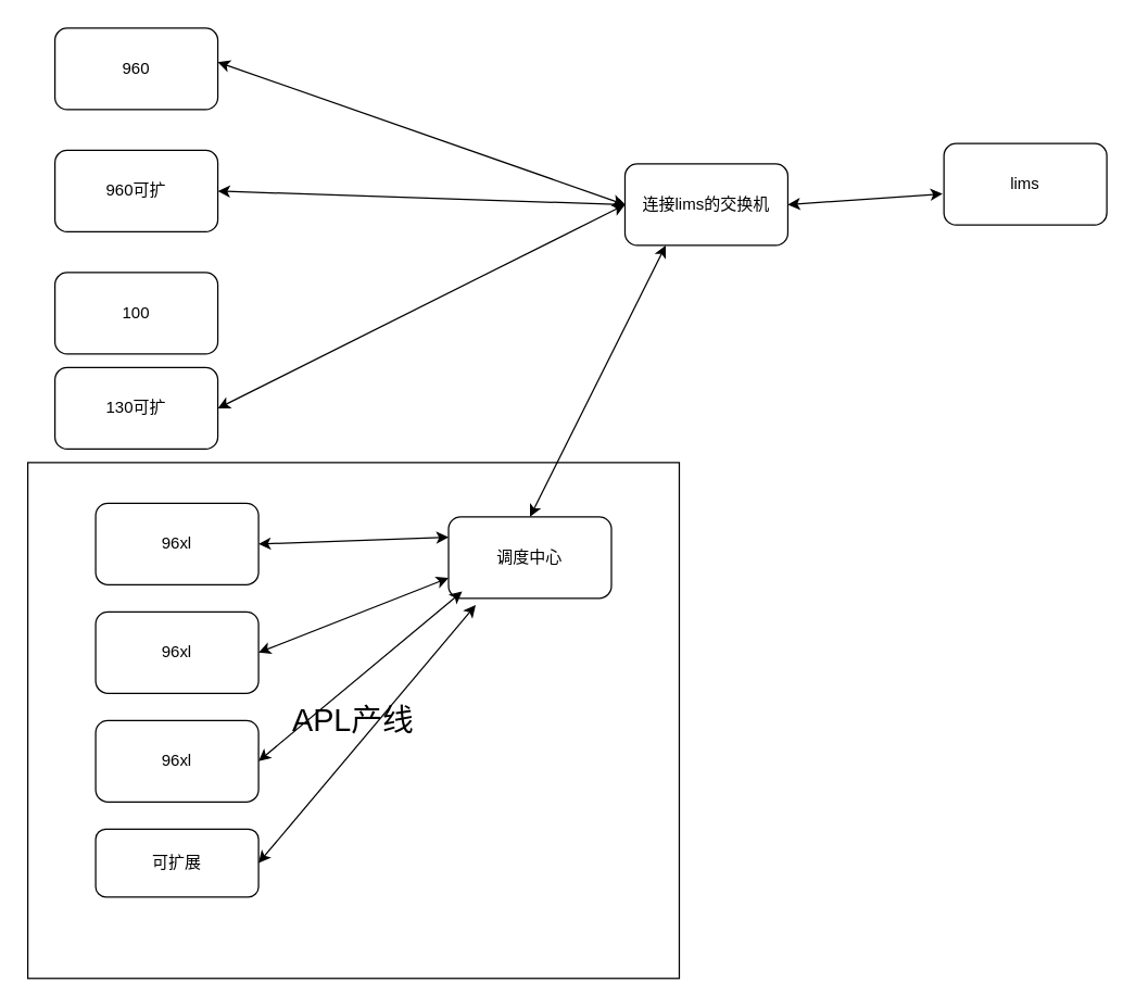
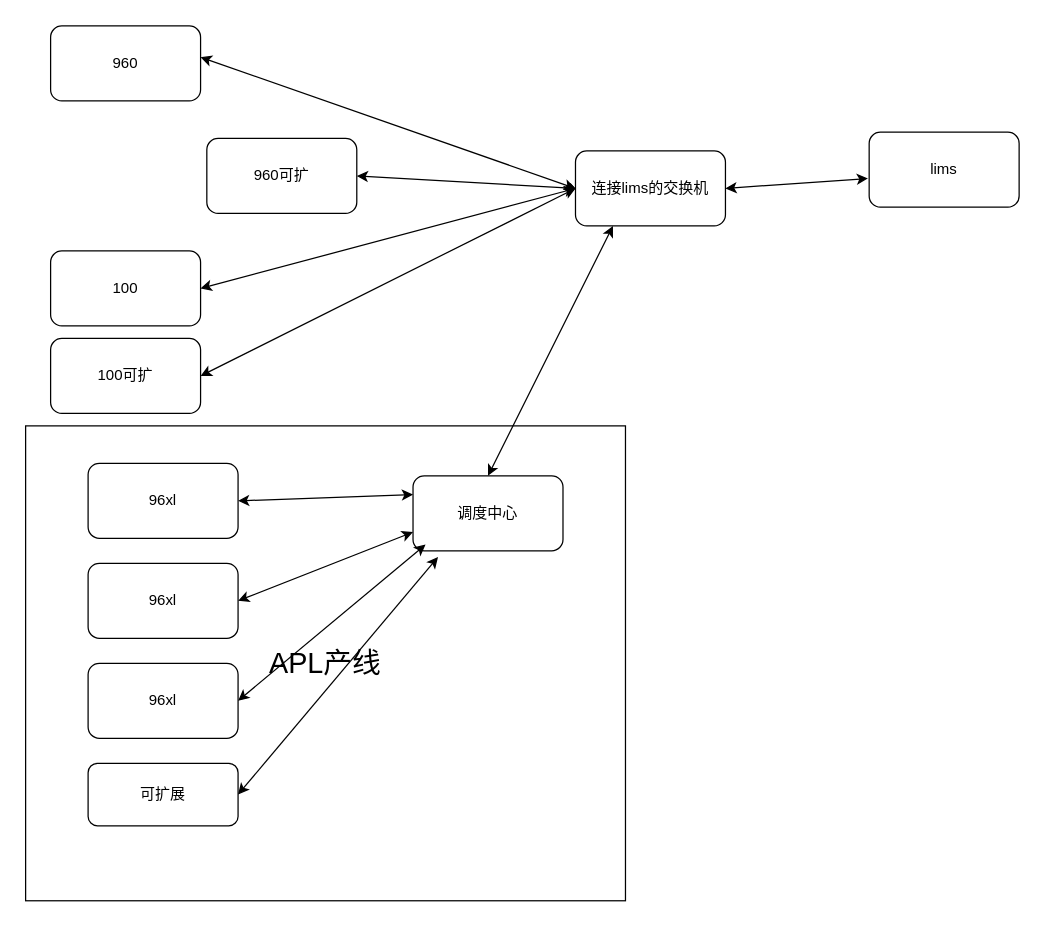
- <mxCell id="2" value="960可扩" style="rounded=1;whiteSpace=wrap;html=1;" vertex="1" parent="1"><mxGeometry x="40" y="110" width="120" height="60" as="geometry" /></mxCell>
+ <mxCell id="2" value="960可扩" style="rounded=1;whiteSpace=wrap;html=1;" vertex="1" parent="1"><mxGeometry x="165" y="110" width="120" height="60" as="geometry" /></mxCell>
+ <mxCell id="10" value="" style="endArrow=classic;startArrow=classic;html=1;exitX=1;exitY=0.5;exitDx=0;exitDy=0;entryX=0;entryY=0.5;entryDx=0;entryDy=0;" edge="1" parent="1" source="3" target="8"><mxGeometry width="50" height="50" relative="1" as="geometry"><mxPoint x="220" y="230" as="sourcePoint" /><mxPoint x="460" as="targetPoint" y="0" /></mxGeometry></mxCell>
- <mxCell id="22" value="130可扩" style="rounded=1;whiteSpace=wrap;html=1;" vertex="1" parent="1"><mxGeometry x="40" y="270" width="120" height="60" as="geometry" /></mxCell>
+ <mxCell id="22" value="100可扩" style="rounded=1;whiteSpace=wrap;html=1;" vertex="1" parent="1"><mxGeometry x="40" y="270" width="120" height="60" as="geometry" /></mxCell>
